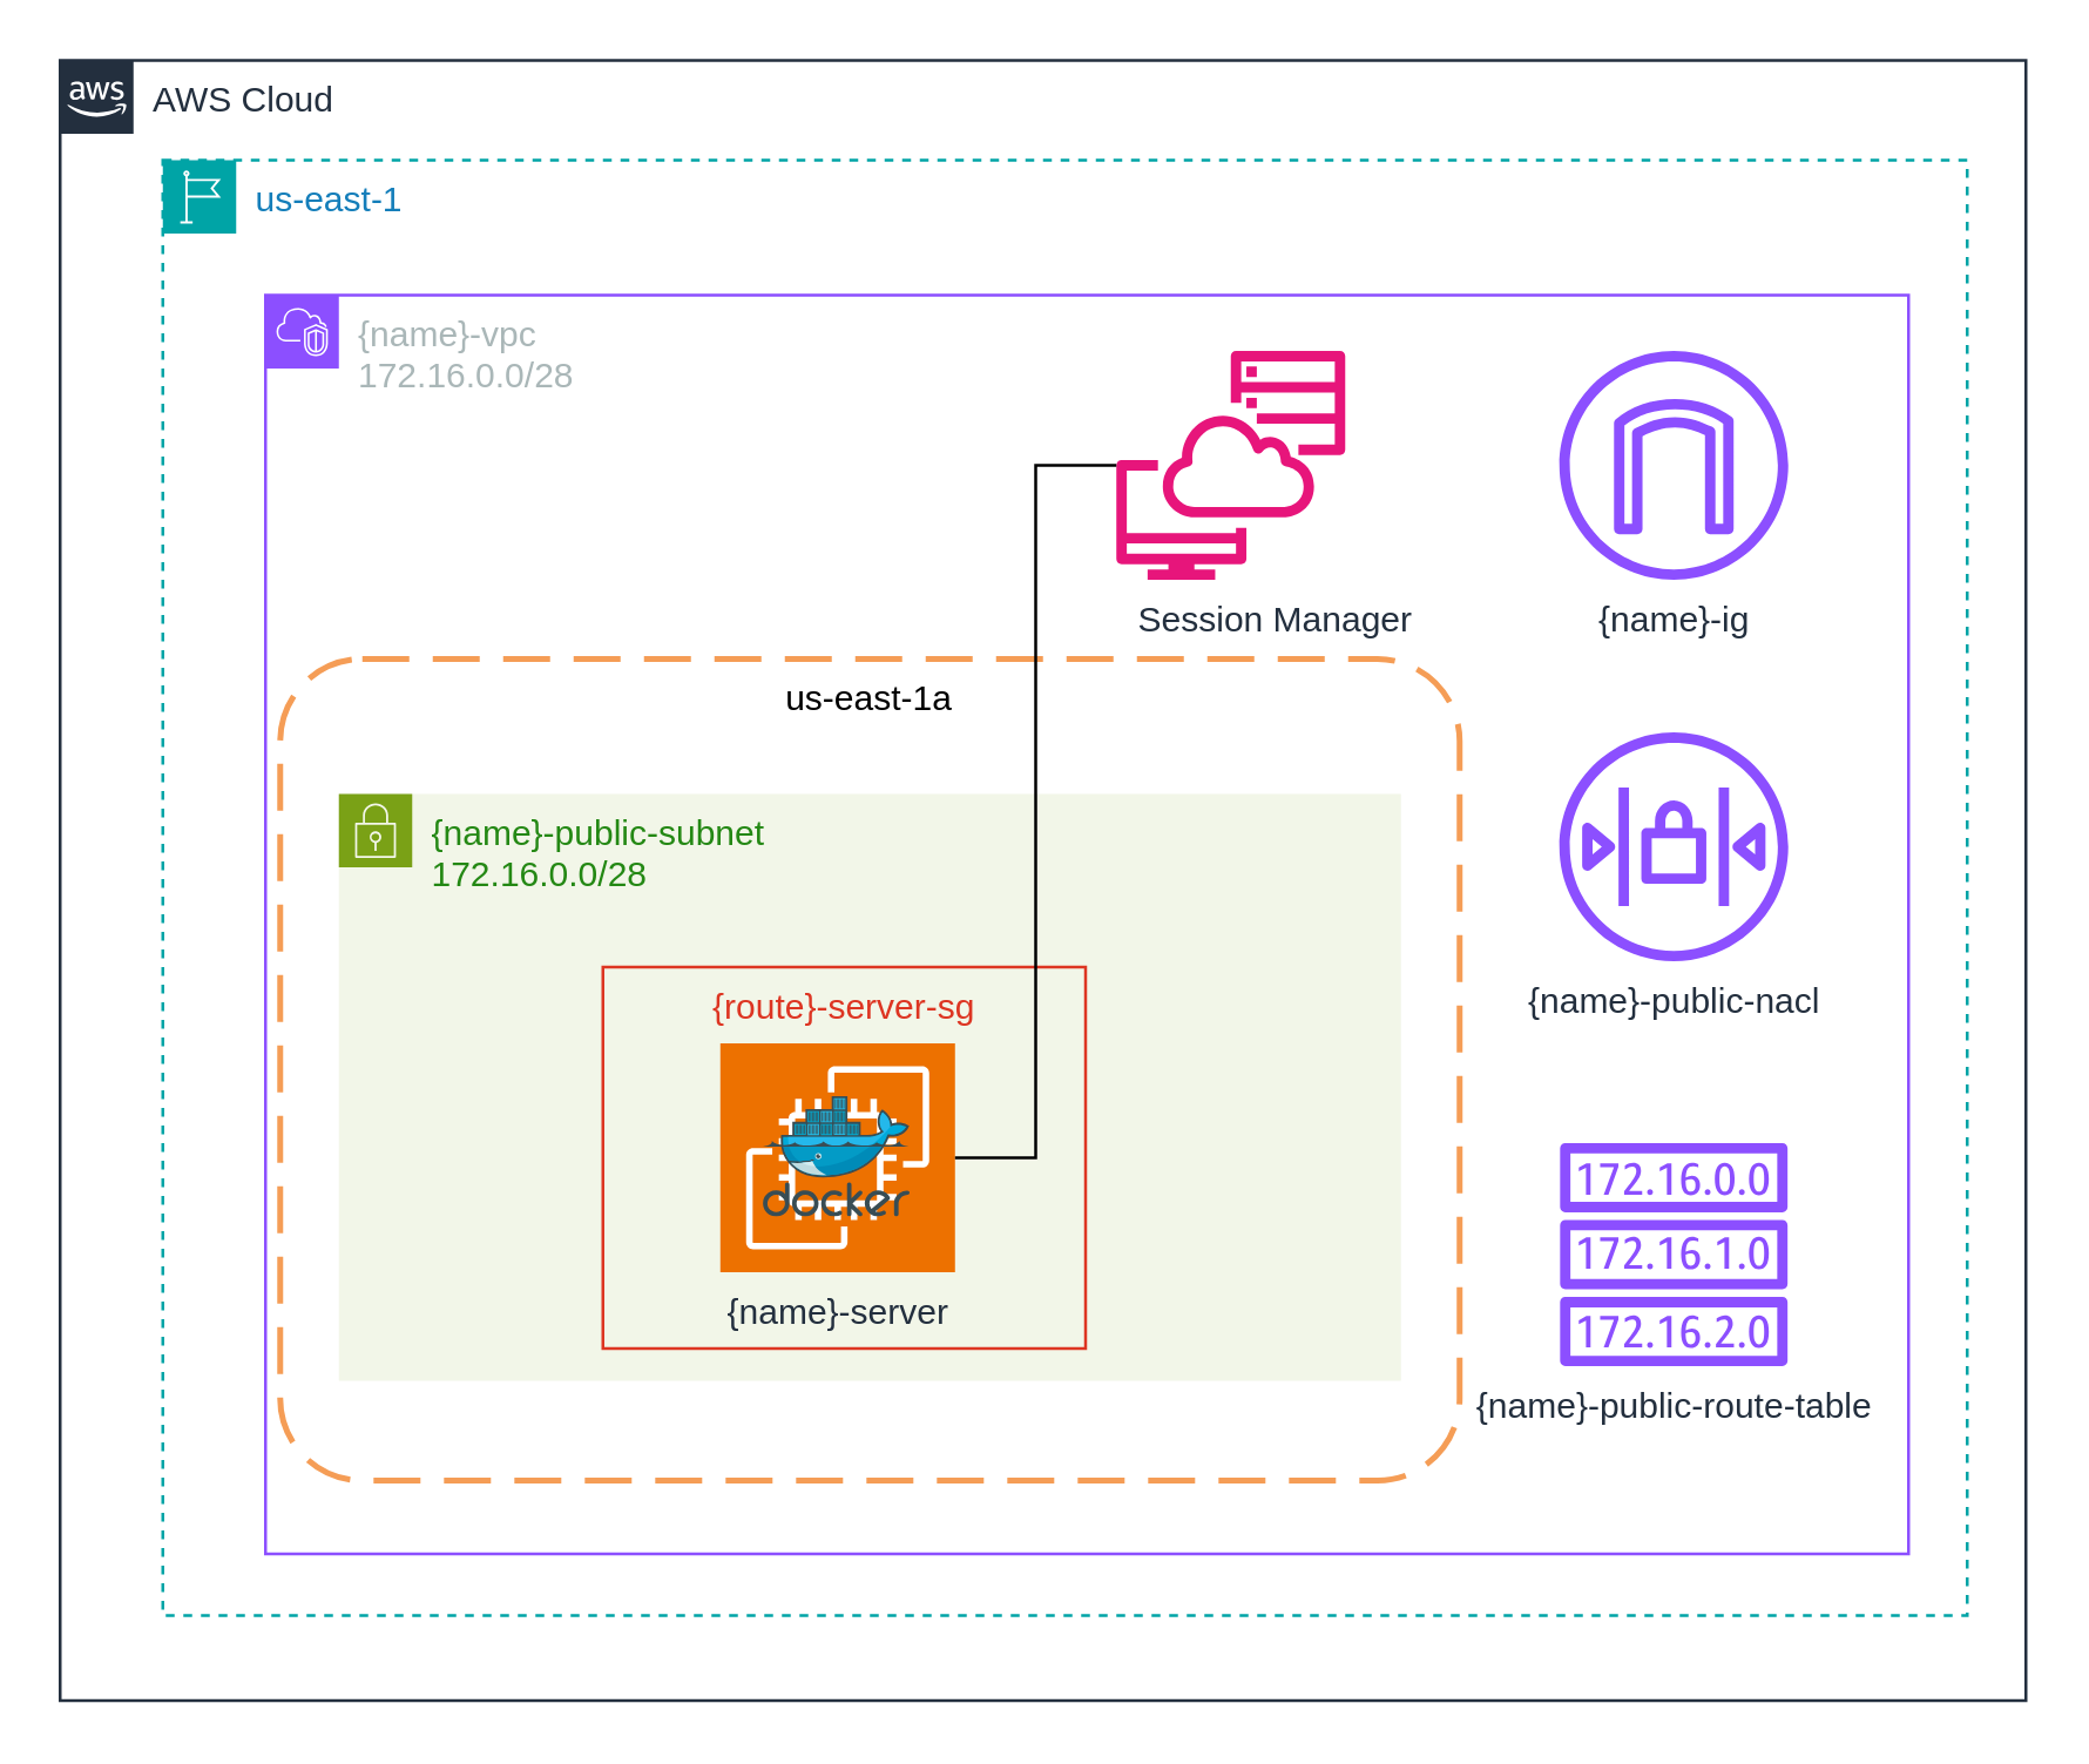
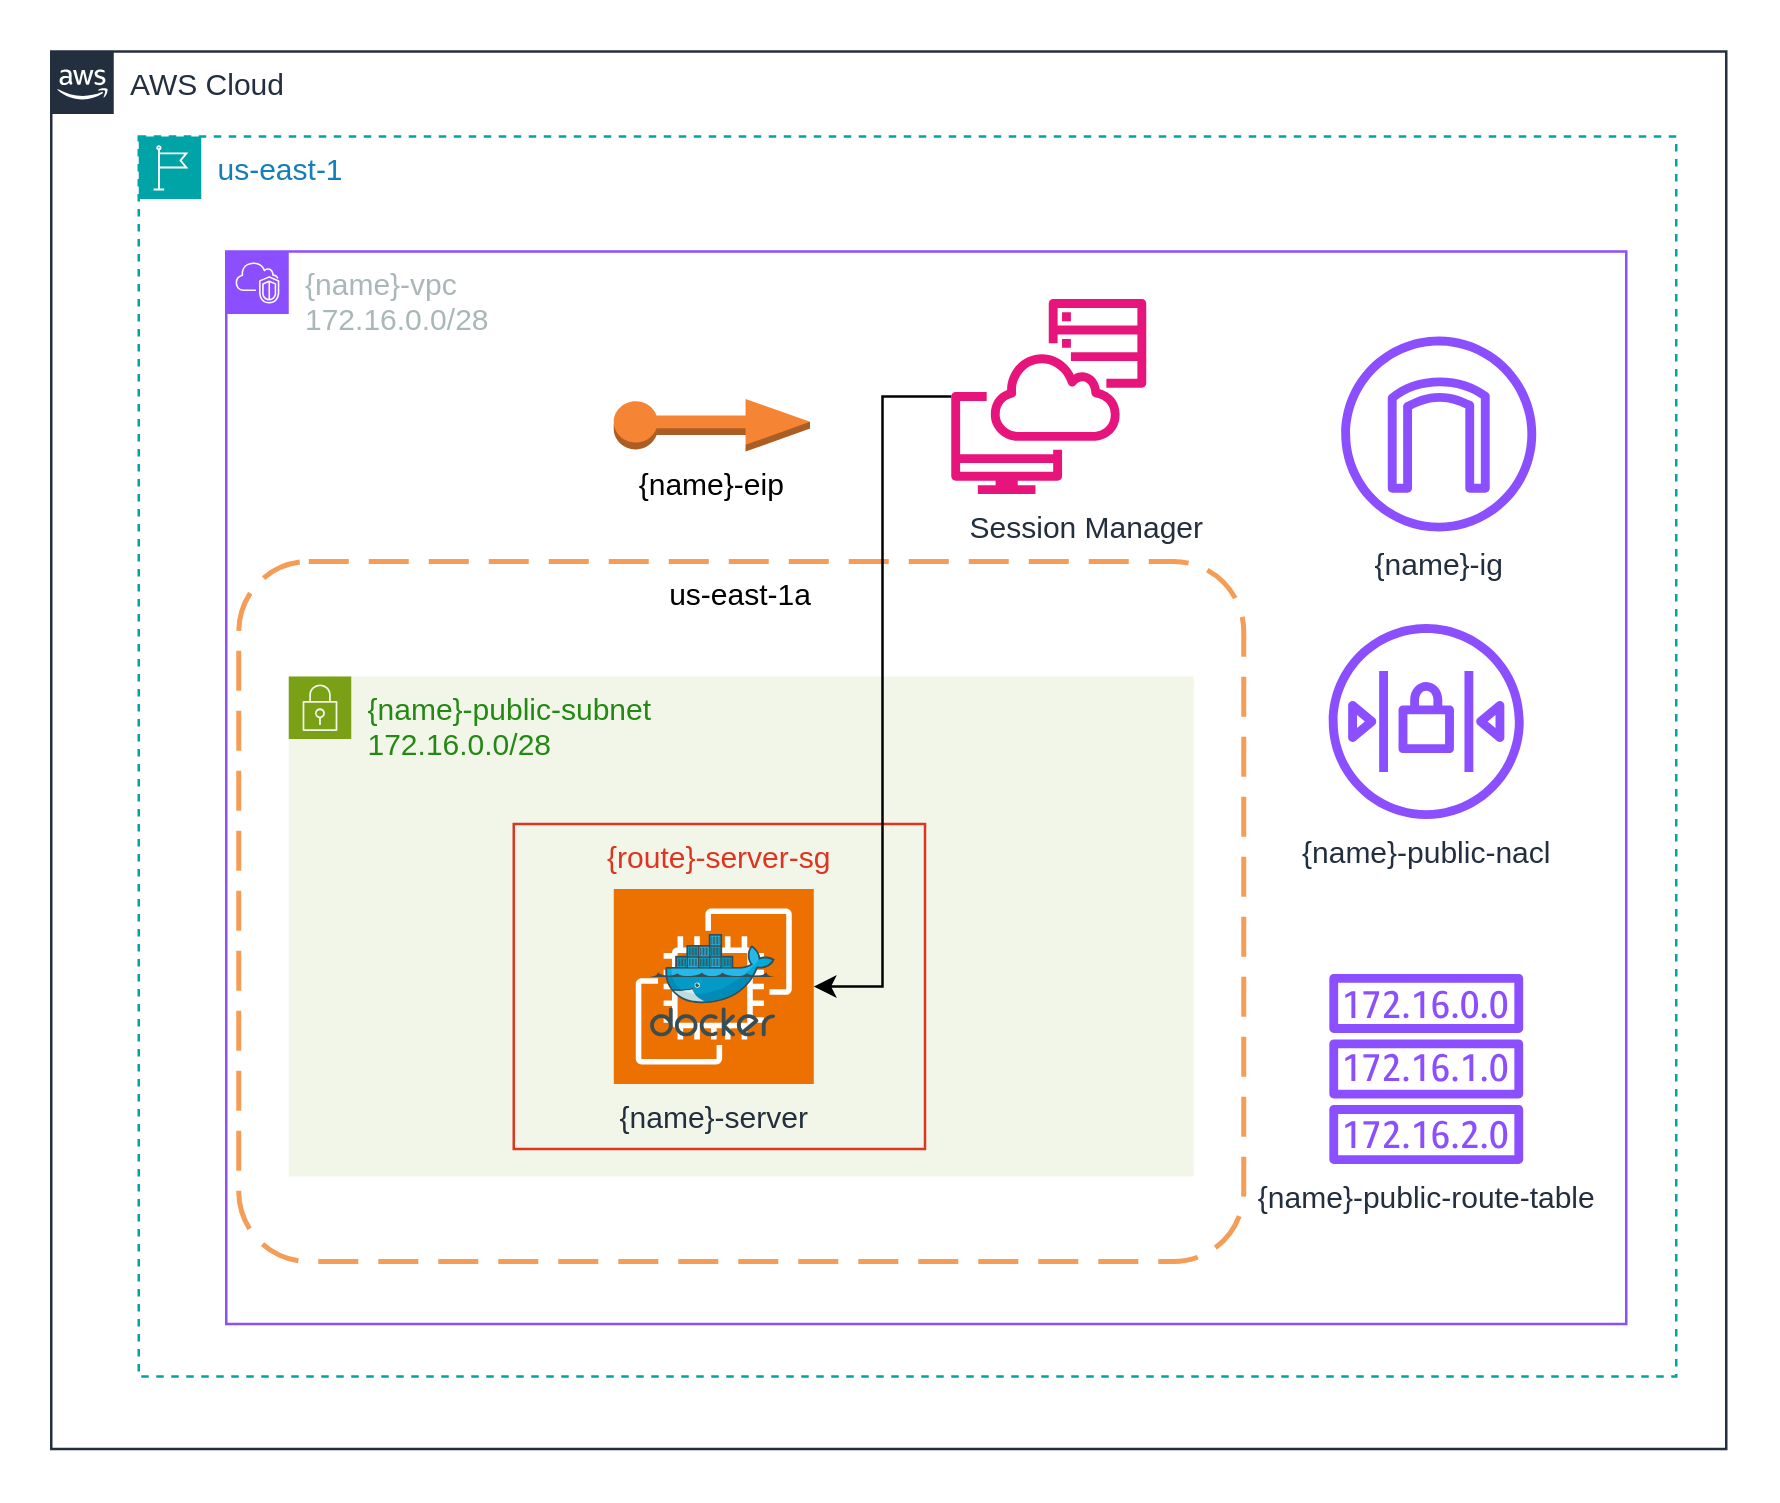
- <mxCell id="7" value="{name}-ig" style="sketch=0;outlineConnect=0;fontColor=#232F3E;gradientColor=none;fillColor=#8C4FFF;strokeColor=none;dashed=0;verticalLabelPosition=bottom;verticalAlign=top;align=center;html=1;fontSize=12;fontStyle=0;aspect=fixed;pointerEvents=1;shape=mxgraph.aws4.internet_gateway;movable=1;resizable=1;rotatable=1;deletable=1;editable=1;locked=0;connectable=1;" parent="3" vertex="1"><mxGeometry x="510" y="99" width="80" height="78" as="geometry" /></mxCell>
+ <mxCell id="7" value="{name}-ig" style="sketch=0;outlineConnect=0;fontColor=#232F3E;gradientColor=none;fillColor=#8C4FFF;strokeColor=none;dashed=0;verticalLabelPosition=bottom;verticalAlign=top;align=center;html=1;fontSize=12;fontStyle=0;aspect=fixed;pointerEvents=1;shape=mxgraph.aws4.internet_gateway;movable=1;resizable=1;rotatable=1;deletable=1;editable=1;locked=0;connectable=1;" parent="3" vertex="1"><mxGeometry x="515" y="114" width="80" height="78" as="geometry" /></mxCell>
+ <mxCell id="14" value="{name}-eip" style="outlineConnect=0;dashed=0;verticalLabelPosition=bottom;verticalAlign=top;align=center;html=1;shape=mxgraph.aws3.elastic_ip;fillColor=#F58534;gradientColor=none;" parent="3" vertex="1"><mxGeometry x="225.01" y="139" width="78.5" height="21" as="geometry" /></mxCell>
- <mxCell id="16" style="edgeStyle=orthogonalEdgeStyle;rounded=0;orthogonalLoop=1;jettySize=auto;html=1;entryX=1;entryY=0.5;entryDx=0;entryDy=0;entryPerimeter=0;fontFamily=Helvetica;fontSize=12;fontColor=#147EBA;fontStyle=0;resizable=1;endArrow=none;" edge="1" parent="3" source="15" target="12"><mxGeometry relative="1" as="geometry" /></mxCell>
+ <mxCell id="16" style="edgeStyle=orthogonalEdgeStyle;rounded=0;orthogonalLoop=1;jettySize=auto;html=1;entryX=1;entryY=0.5;entryDx=0;entryDy=0;entryPerimeter=0;fontFamily=Helvetica;fontSize=12;fontColor=#147EBA;fontStyle=0;resizable=1;" edge="1" parent="3" source="15" target="12"><mxGeometry relative="1" as="geometry" /></mxCell>
